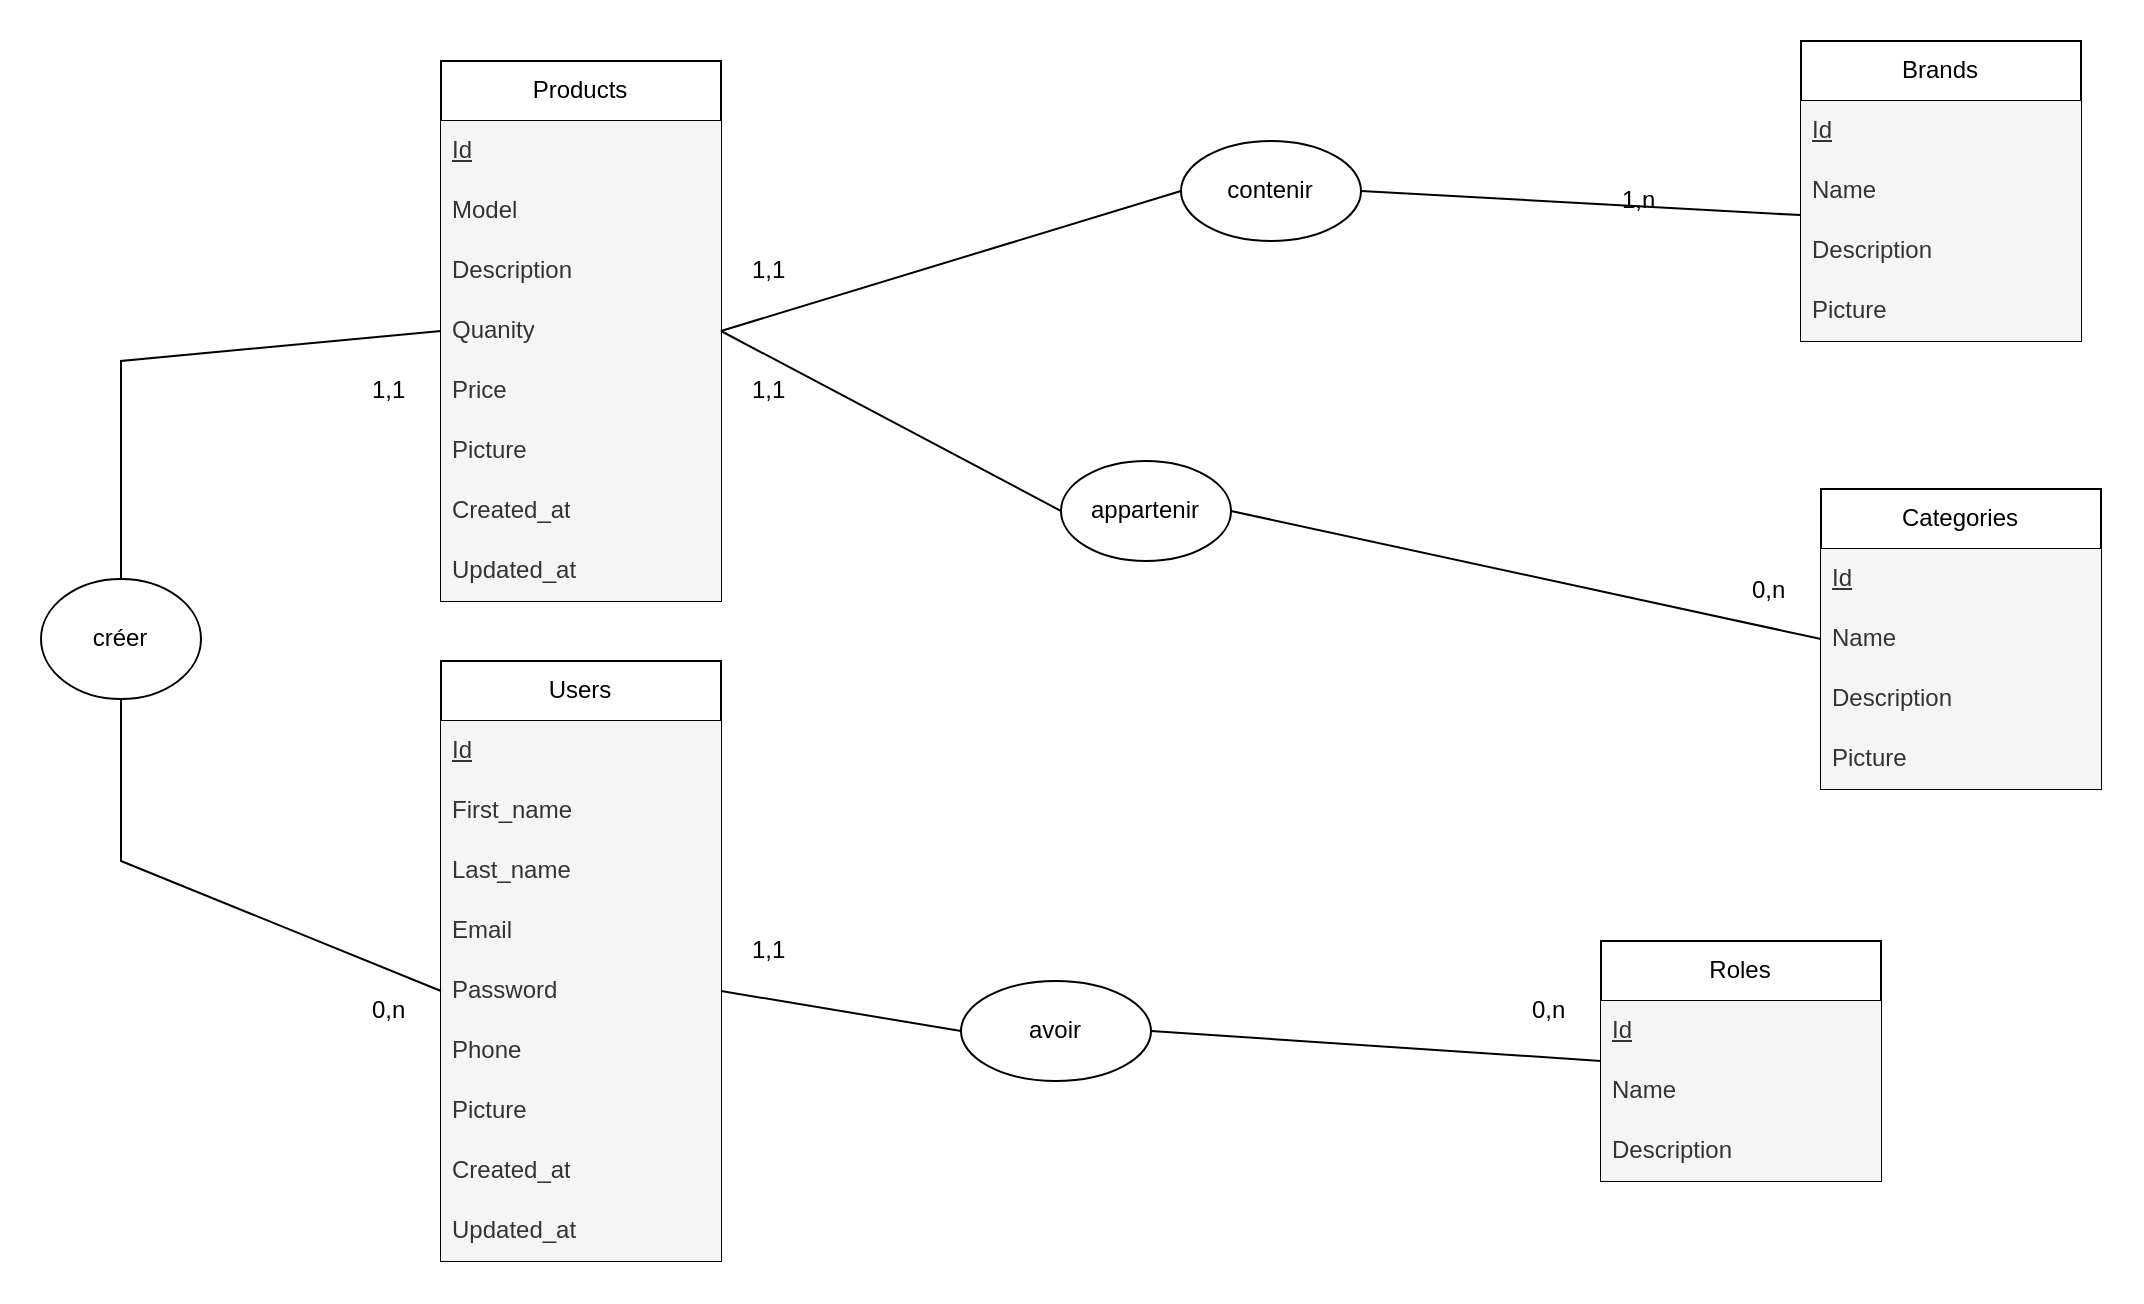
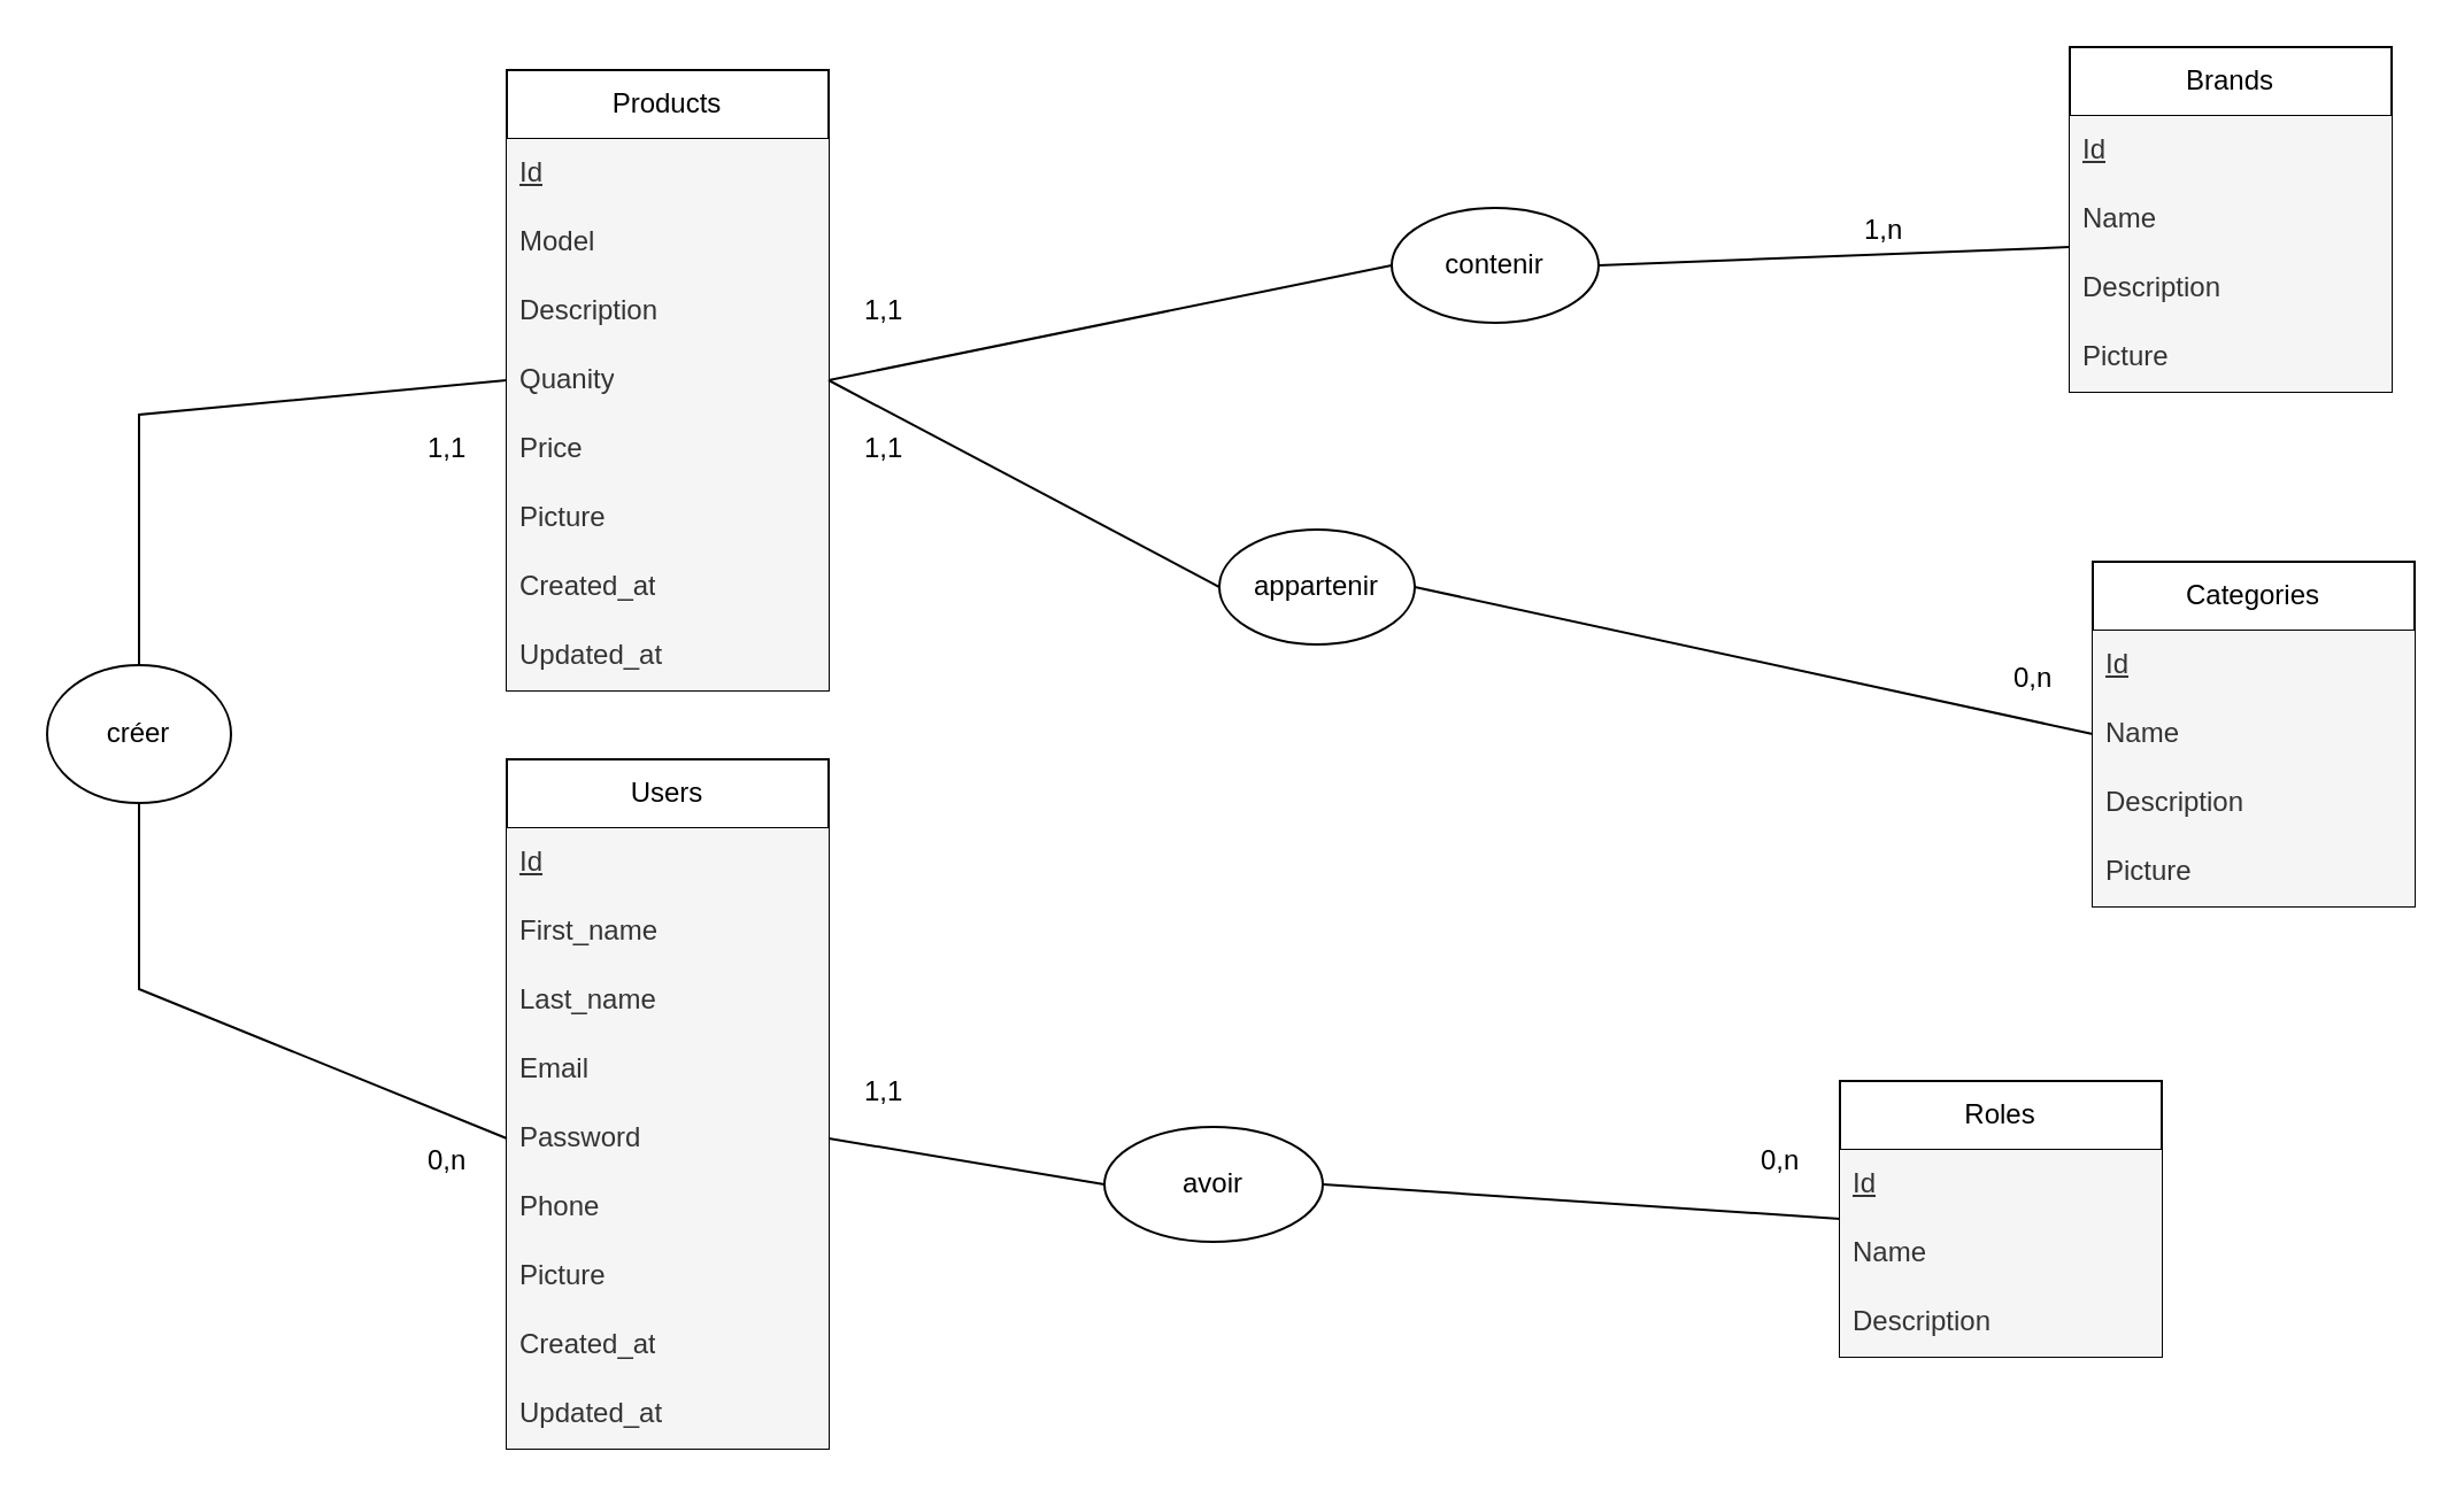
- <mxCell id="35" value="contenir" style="ellipse;whiteSpace=wrap;html=1;strokeColor=default;strokeWidth=1;" parent="1" vertex="1"><mxGeometry x="590" y="70" width="90" height="50" as="geometry" /></mxCell>
+ <mxCell id="35" value="contenir" style="ellipse;whiteSpace=wrap;html=1;strokeColor=default;strokeWidth=1;" parent="1" vertex="1"><mxGeometry x="605" y="90" width="90" height="50" as="geometry" /></mxCell>
